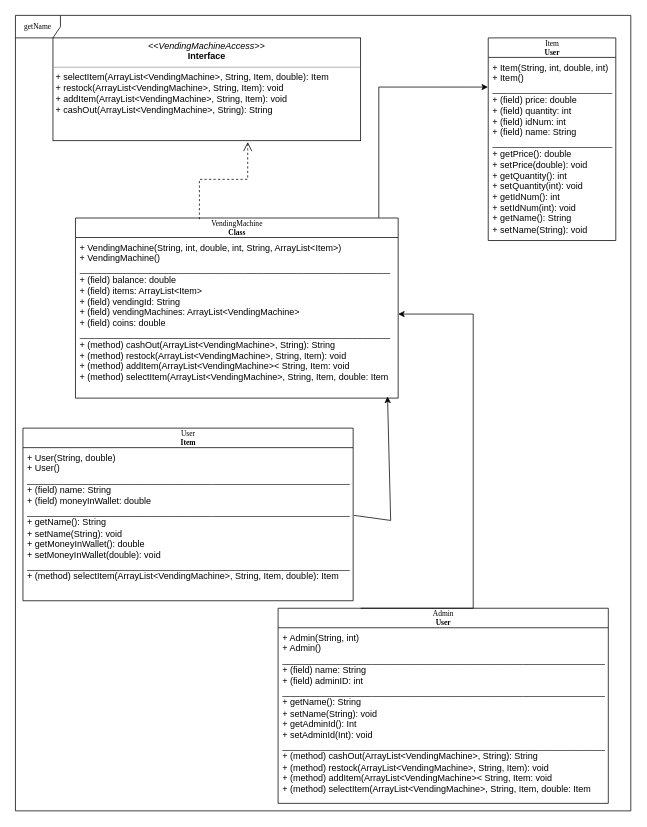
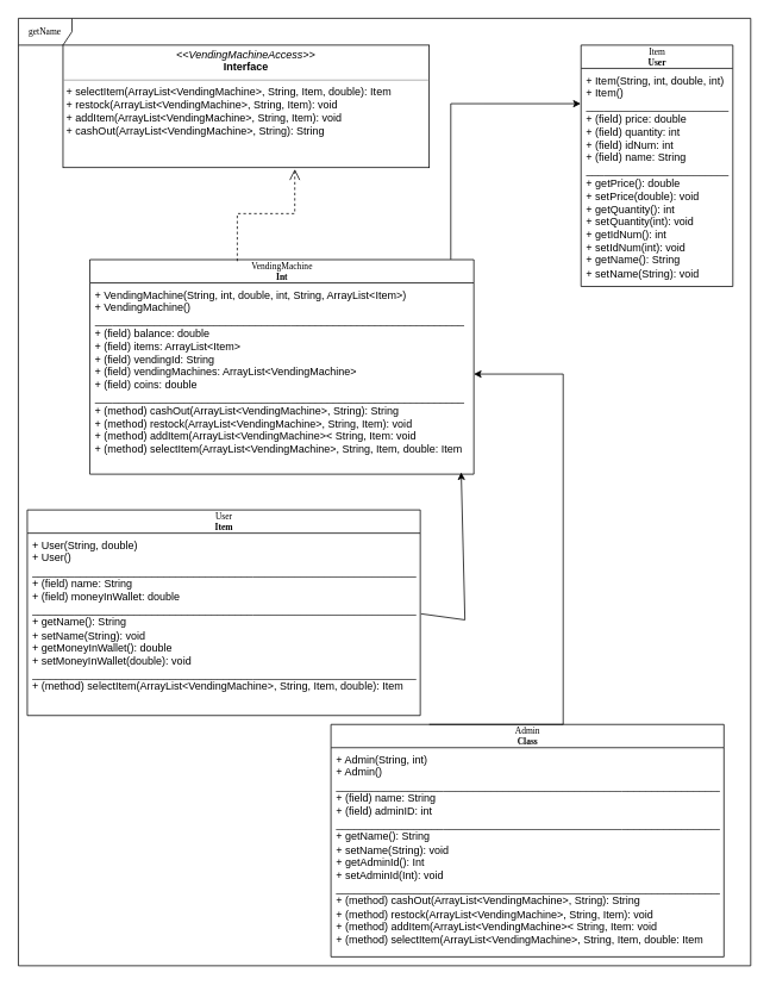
- <mxCell id="7" value="VendingMachine&lt;br&gt;&lt;b&gt;Class&lt;/b&gt;" style="swimlane;html=1;fontStyle=0;childLayout=stackLayout;horizontal=1;startSize=26;fillColor=none;horizontalStack=0;resizeParent=1;resizeLast=0;collapsible=1;marginBottom=0;swimlaneFillColor=#ffffff;rounded=0;shadow=0;comic=0;labelBackgroundColor=none;strokeWidth=1;fontFamily=Verdana;fontSize=10;align=center;" parent="1" vertex="1"><mxGeometry x="100" y="290" width="430" height="240" as="geometry" /></mxCell>
+ <mxCell id="7" value="VendingMachine&lt;br&gt;&lt;b&gt;Int&lt;/b&gt;" style="swimlane;html=1;fontStyle=0;childLayout=stackLayout;horizontal=1;startSize=26;fillColor=none;horizontalStack=0;resizeParent=1;resizeLast=0;collapsible=1;marginBottom=0;swimlaneFillColor=#ffffff;rounded=0;shadow=0;comic=0;labelBackgroundColor=none;strokeWidth=1;fontFamily=Verdana;fontSize=10;align=center;" parent="1" vertex="1"><mxGeometry x="100" y="290" width="430" height="240" as="geometry" /></mxCell>
- <mxCell id="4" value="Admin&lt;br&gt;&lt;b&gt;User&lt;/b&gt;" style="swimlane;html=1;fontStyle=0;childLayout=stackLayout;horizontal=1;startSize=26;fillColor=none;horizontalStack=0;resizeParent=1;resizeLast=0;collapsible=1;marginBottom=0;swimlaneFillColor=#ffffff;rounded=0;shadow=0;comic=0;labelBackgroundColor=none;strokeWidth=1;fontFamily=Verdana;fontSize=10;align=center;" parent="1" vertex="1"><mxGeometry x="370" y="810" width="440" height="260" as="geometry" /></mxCell>
+ <mxCell id="4" value="Admin&lt;br&gt;&lt;b&gt;Class&lt;/b&gt;" style="swimlane;html=1;fontStyle=0;childLayout=stackLayout;horizontal=1;startSize=26;fillColor=none;horizontalStack=0;resizeParent=1;resizeLast=0;collapsible=1;marginBottom=0;swimlaneFillColor=#ffffff;rounded=0;shadow=0;comic=0;labelBackgroundColor=none;strokeWidth=1;fontFamily=Verdana;fontSize=10;align=center;" parent="1" vertex="1"><mxGeometry x="370" y="810" width="440" height="260" as="geometry" /></mxCell>
